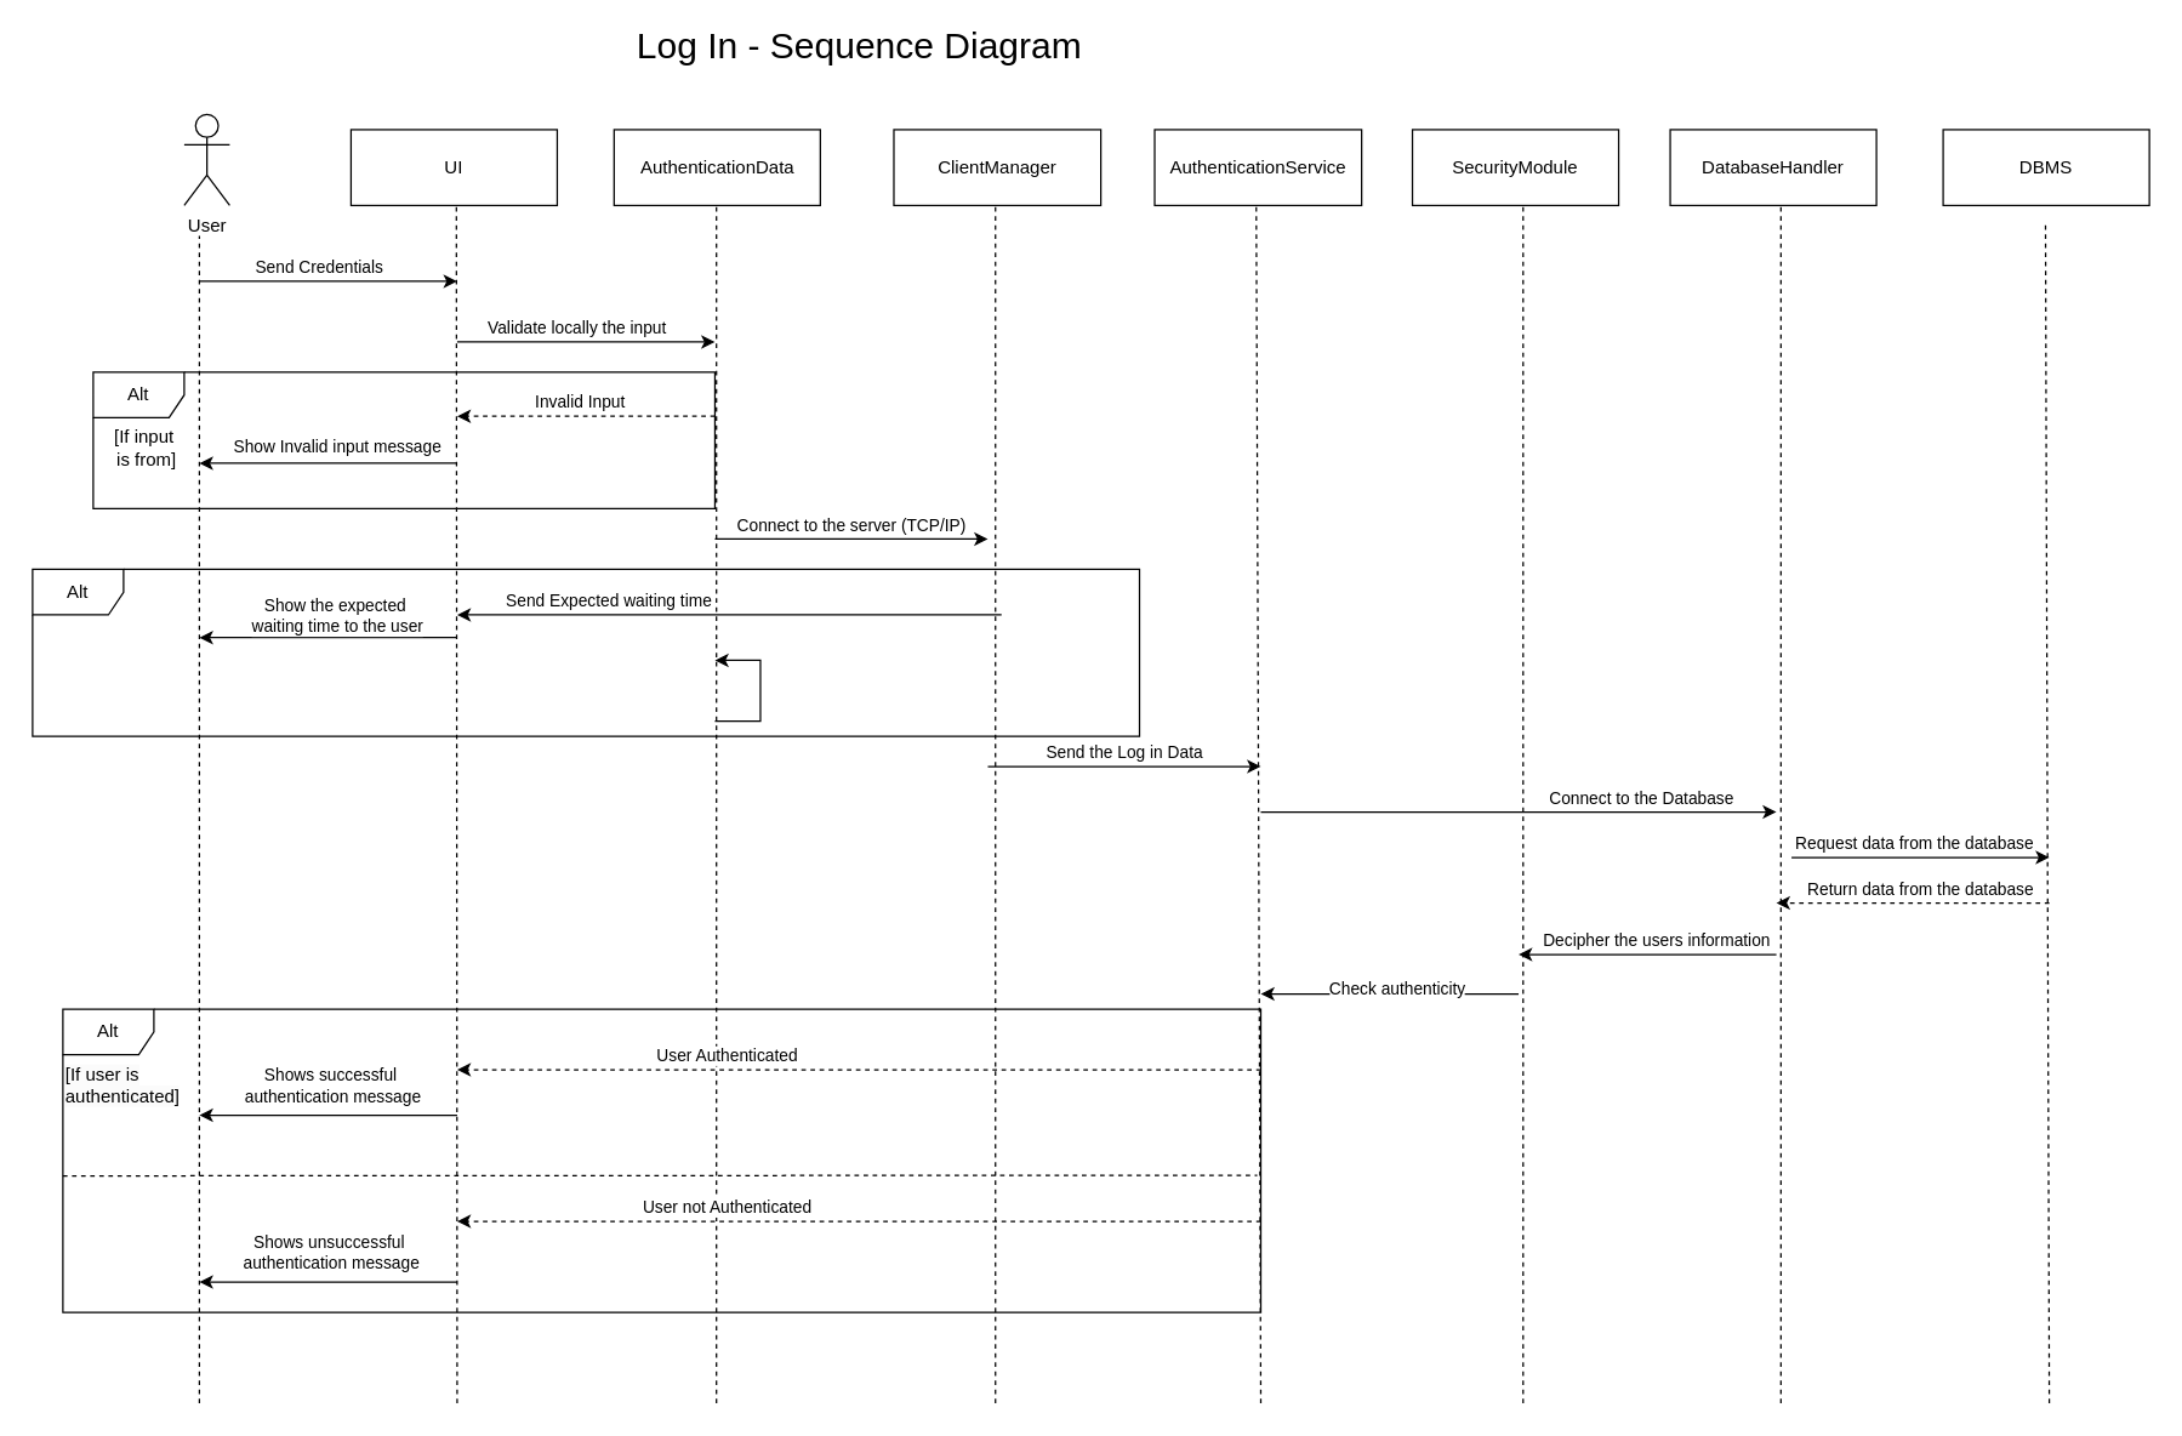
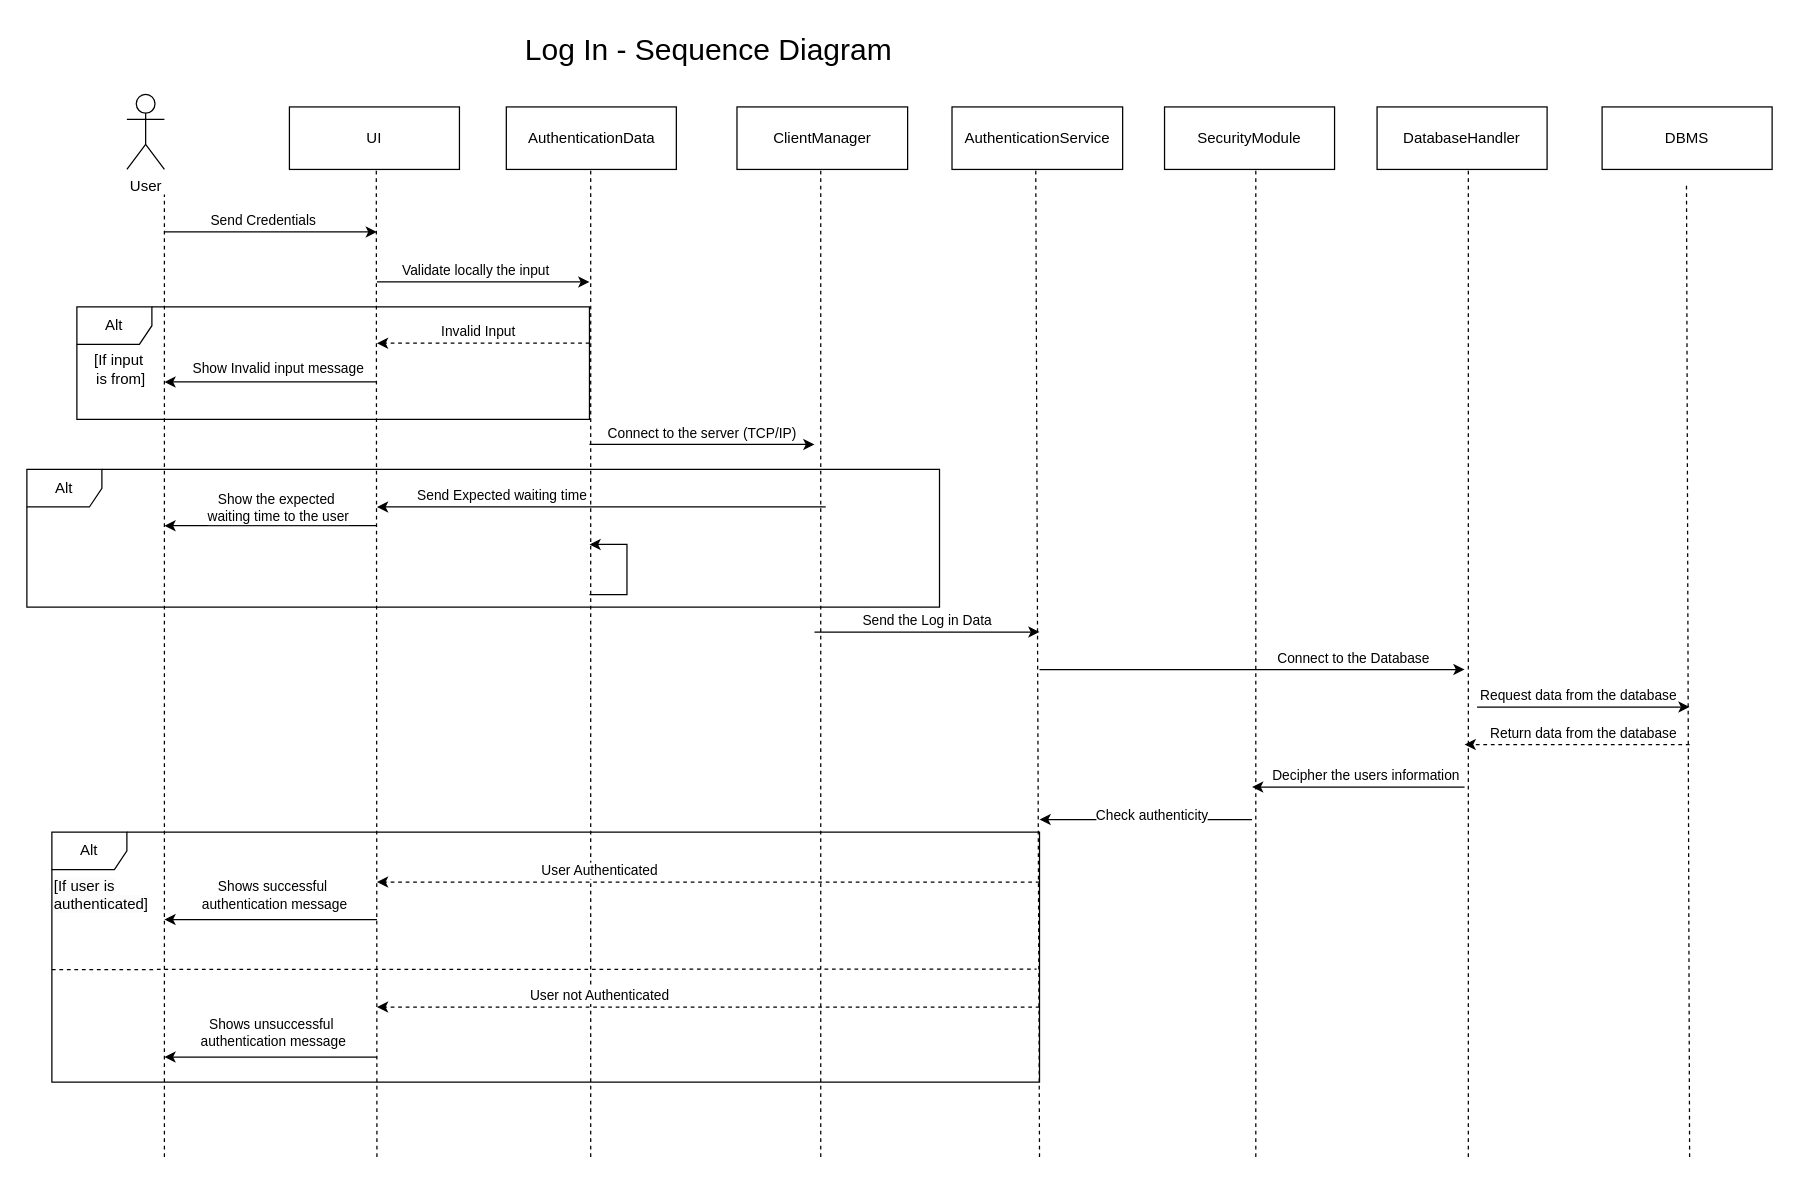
- <mxCell id="48" value="&lt;font style=&quot;font-size: 24px;&quot;&gt;Log In - Sequence Diagram&lt;/font&gt;" style="text;html=1;align=center;verticalAlign=middle;resizable=0;points=[];autosize=1;strokeColor=none;fillColor=none;" parent="1" vertex="1"><mxGeometry x="405.5" y="10" width="320" height="40" as="geometry" /></mxCell>
+ <mxCell id="48" value="&lt;font style=&quot;font-size: 24px;&quot;&gt;Log In - Sequence Diagram&lt;/font&gt;" style="text;html=1;align=center;verticalAlign=middle;resizable=0;points=[];autosize=1;strokeColor=none;fillColor=none;" parent="1" vertex="1"><mxGeometry x="405.5" y="20" width="320" height="40" as="geometry" /></mxCell>
- <mxCell id="2" value="User" style="shape=umlActor;verticalLabelPosition=bottom;verticalAlign=top;html=1;" parent="1" vertex="1"><mxGeometry x="121" y="75" width="30" height="60" as="geometry" /></mxCell>
+ <mxCell id="2" value="User" style="shape=umlActor;verticalLabelPosition=bottom;verticalAlign=top;html=1;" parent="1" vertex="1"><mxGeometry x="101" y="75" width="30" height="60" as="geometry" /></mxCell>
